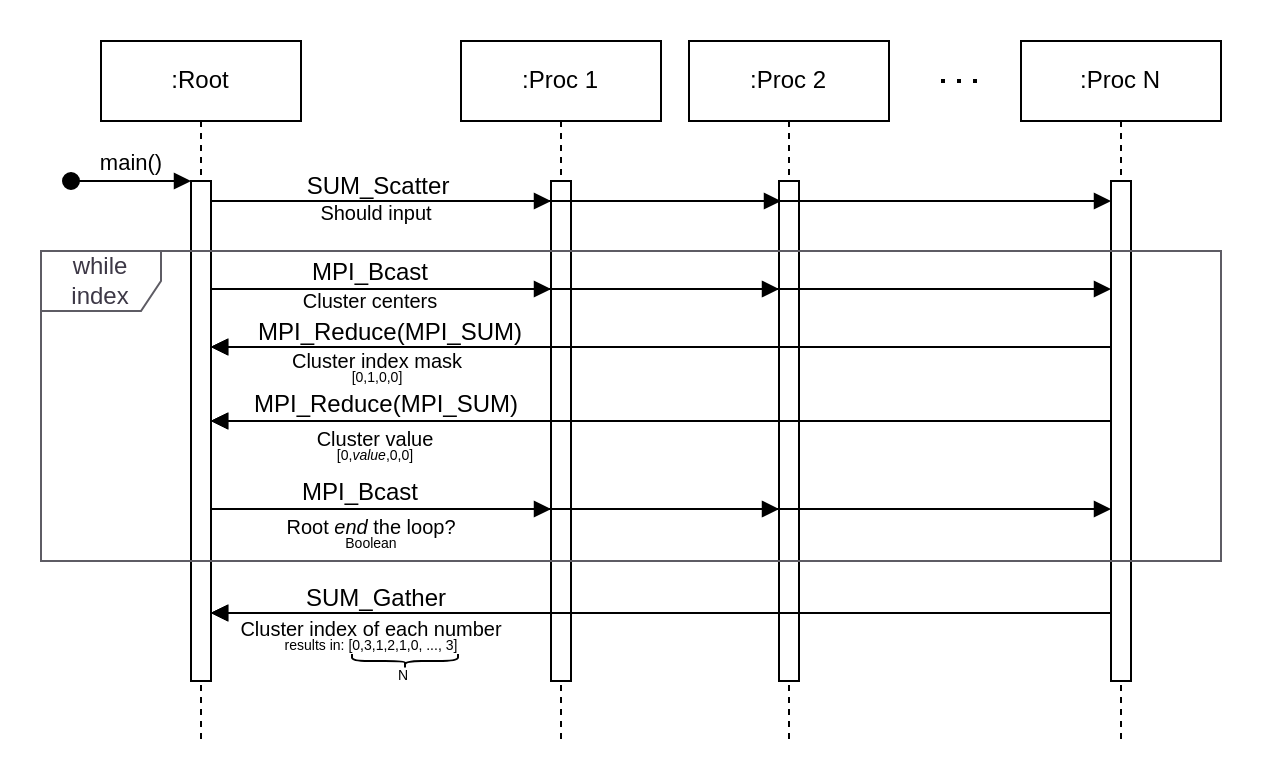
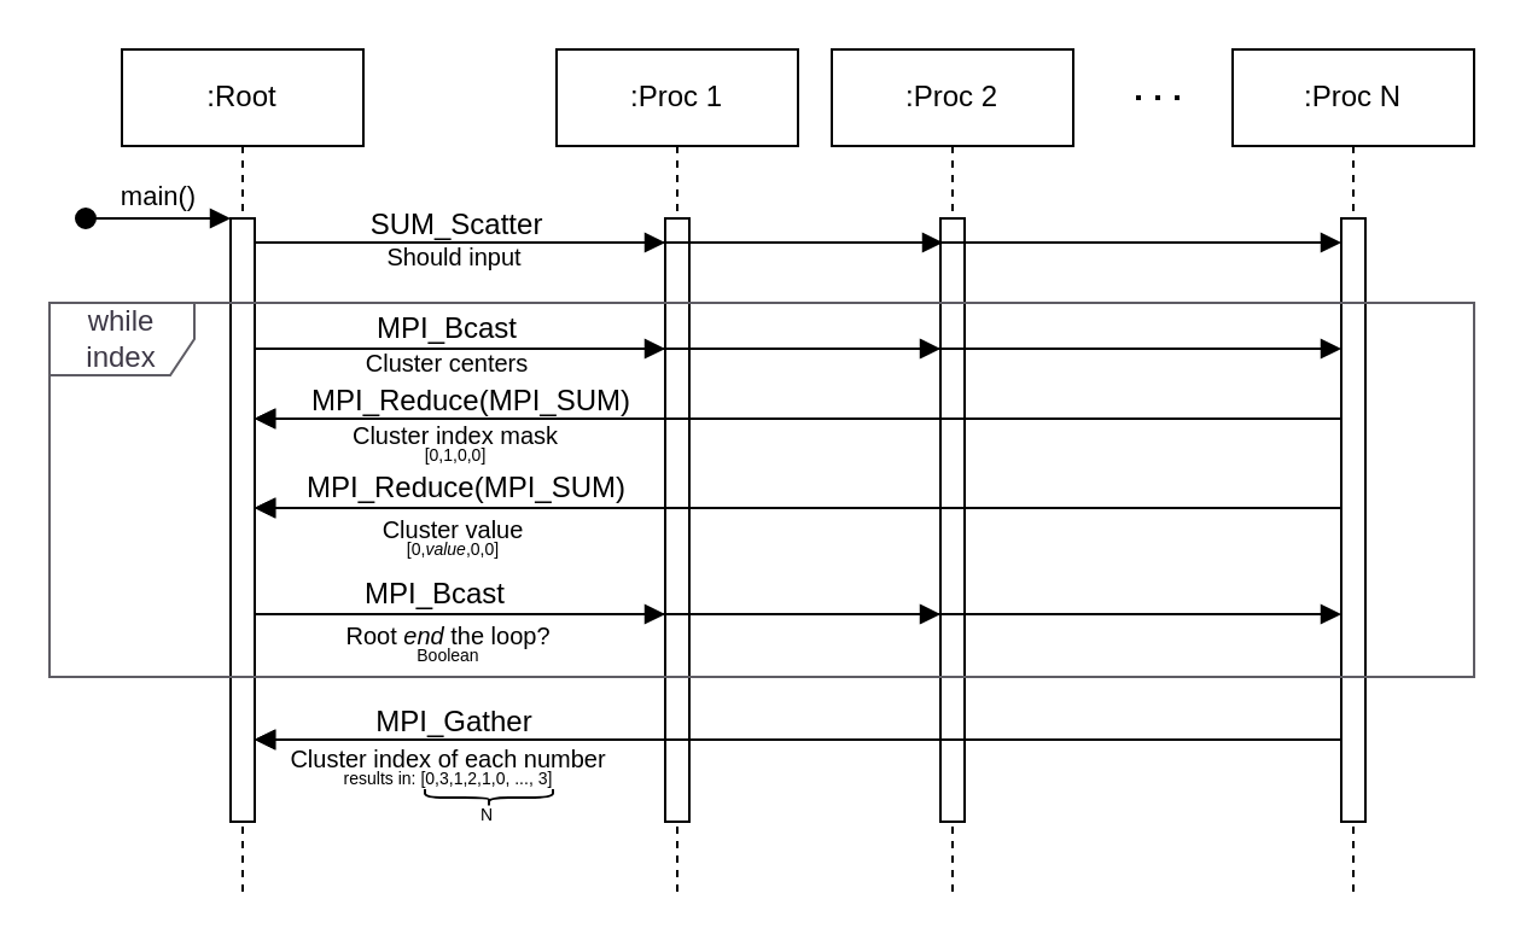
- <mxCell id="41" value="SUM_Gather" style="text;html=1;strokeColor=none;fillColor=none;align=center;verticalAlign=middle;whiteSpace=wrap;rounded=0;" vertex="1" parent="1"><mxGeometry x="158" y="284" width="60" height="30" as="geometry" /></mxCell>
+ <mxCell id="41" value="MPI_Gather" style="text;html=1;strokeColor=none;fillColor=none;align=center;verticalAlign=middle;whiteSpace=wrap;rounded=0;" vertex="1" parent="1"><mxGeometry x="158" y="284" width="60" height="30" as="geometry" /></mxCell>
